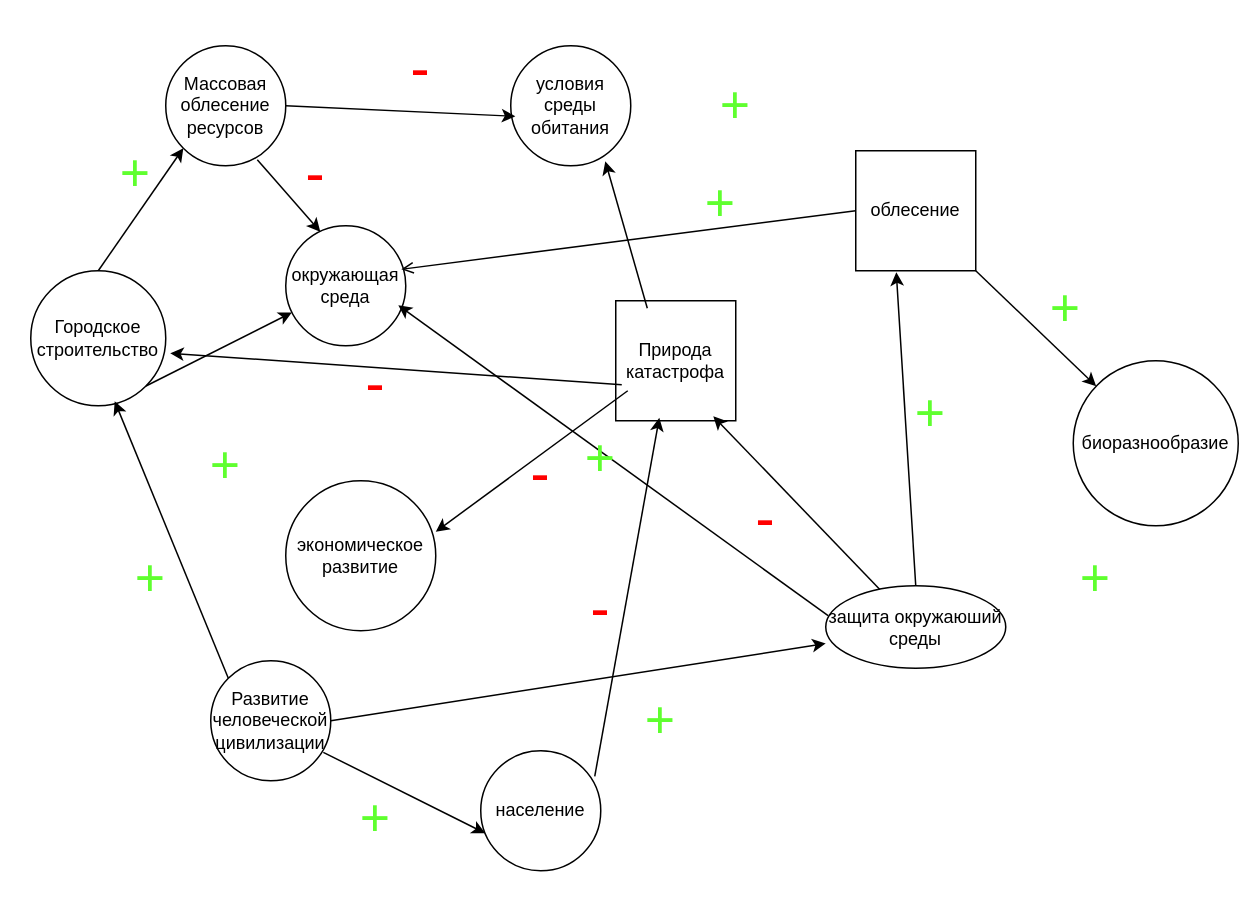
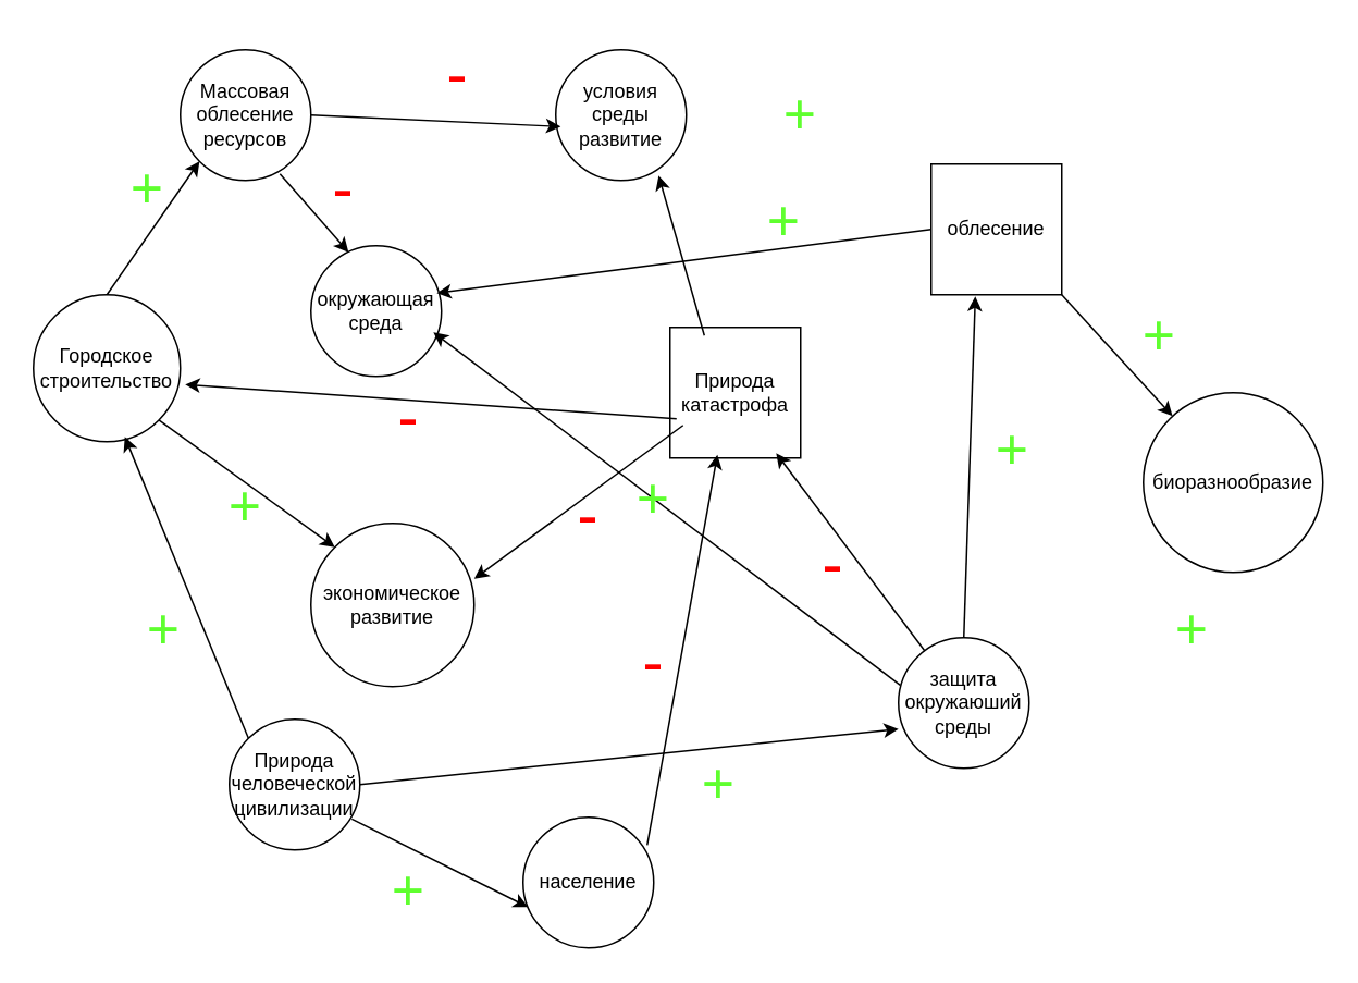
- <mxCell id="8" value="условия среды обитания" style="ellipse;whiteSpace=wrap;html=1;aspect=fixed;" vertex="1" parent="1"><mxGeometry x="340" y="30" width="80" height="80" as="geometry" /></mxCell>
+ <mxCell id="8" value="условия среды развитие" style="ellipse;whiteSpace=wrap;html=1;aspect=fixed;" vertex="1" parent="1"><mxGeometry x="340" y="30" width="80" height="80" as="geometry" /></mxCell>
- <mxCell id="29" value="" style="endArrow=open;html=1;rounded=0;entryX=0.963;entryY=0.363;entryDx=0;entryDy=0;entryPerimeter=0;exitX=0;exitY=0.5;exitDx=0;exitDy=0;" edge="1" parent="1" source="4" target="9"><mxGeometry width="50" height="50" relative="1" as="geometry"><mxPoint x="310" y="210" as="sourcePoint" /><mxPoint x="360" y="160" as="targetPoint" /></mxGeometry></mxCell>
+ <mxCell id="29" value="" style="endArrow=classic;html=1;rounded=0;entryX=0.963;entryY=0.363;entryDx=0;entryDy=0;entryPerimeter=0;exitX=0;exitY=0.5;exitDx=0;exitDy=0;" edge="1" parent="1" source="4" target="9"><mxGeometry width="50" height="50" relative="1" as="geometry"><mxPoint x="310" y="210" as="sourcePoint" /><mxPoint x="360" y="160" as="targetPoint" /></mxGeometry></mxCell>
- <mxCell id="23" value="" style="endArrow=classic;html=1;rounded=0;exitX=1;exitY=1;exitDx=0;exitDy=0;" edge="1" parent="1" source="11" target="9"><mxGeometry width="50" height="50" relative="1" as="geometry"><mxPoint x="110" y="390" as="sourcePoint" /><mxPoint x="200" y="340" as="targetPoint" /></mxGeometry></mxCell>
+ <mxCell id="23" value="" style="endArrow=classic;html=1;rounded=0;entryX=0;entryY=0;entryDx=0;entryDy=0;exitX=1;exitY=1;exitDx=0;exitDy=0;" edge="1" parent="1" source="11" target="10"><mxGeometry width="50" height="50" relative="1" as="geometry"><mxPoint x="110" y="390" as="sourcePoint" /><mxPoint x="200" y="340" as="targetPoint" /></mxGeometry></mxCell>
- <mxCell id="5" value="биоразнообразие" style="ellipse;whiteSpace=wrap;html=1;aspect=fixed;" vertex="1" parent="1"><mxGeometry x="715" y="240" width="110" height="110" as="geometry" /></mxCell>
+ <mxCell id="5" value="биоразнообразие" style="ellipse;whiteSpace=wrap;html=1;aspect=fixed;" vertex="1" parent="1"><mxGeometry x="700" y="240" width="110" height="110" as="geometry" /></mxCell>
- <mxCell id="6" value="защита окружаюший&lt;div&gt;среды&lt;/div&gt;" style="ellipse;whiteSpace=wrap;html=1;aspect=fixed;" vertex="1" parent="1"><mxGeometry x="550" y="390" width="120" height="55" as="geometry" /></mxCell>
+ <mxCell id="6" value="защита окружаюший&lt;div&gt;среды&lt;/div&gt;" style="ellipse;whiteSpace=wrap;html=1;aspect=fixed;" vertex="1" parent="1"><mxGeometry x="550" y="390" width="80" height="80" as="geometry" /></mxCell>
- <mxCell id="18" value="Развитие человеческой цивилизации" style="ellipse;whiteSpace=wrap;html=1;aspect=fixed;" vertex="1" parent="1"><mxGeometry x="140" y="440" width="80" height="80" as="geometry" /></mxCell>
+ <mxCell id="18" value="Природа человеческой цивилизации" style="ellipse;whiteSpace=wrap;html=1;aspect=fixed;" vertex="1" parent="1"><mxGeometry x="140" y="440" width="80" height="80" as="geometry" /></mxCell>
